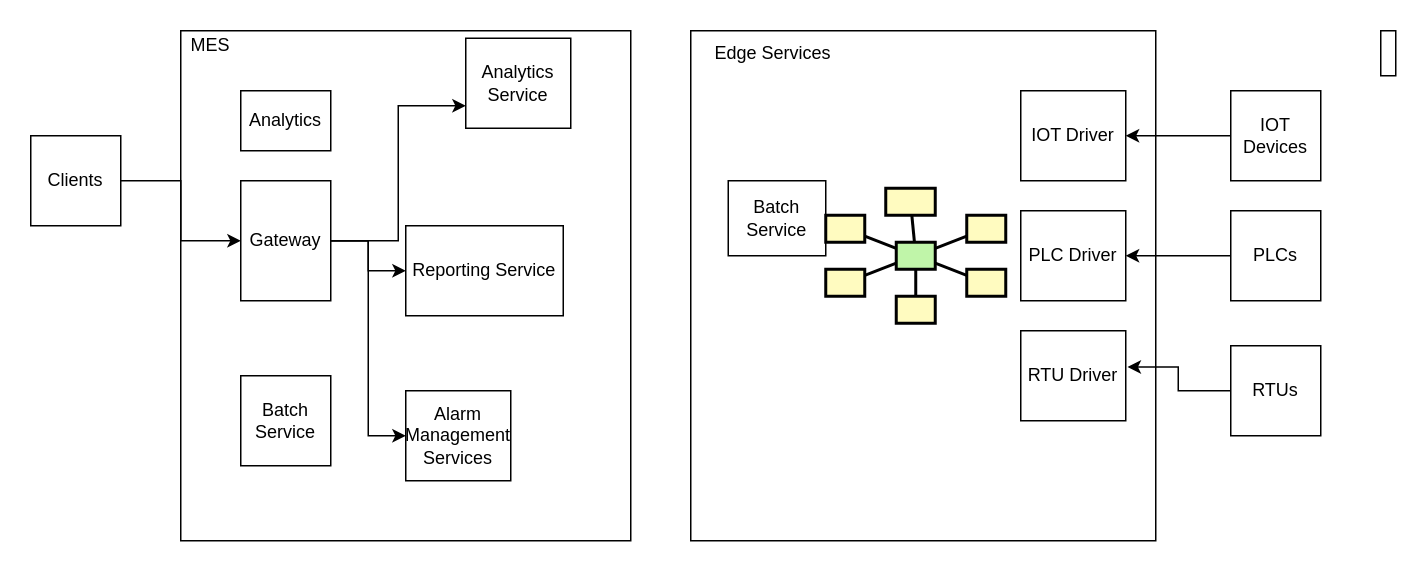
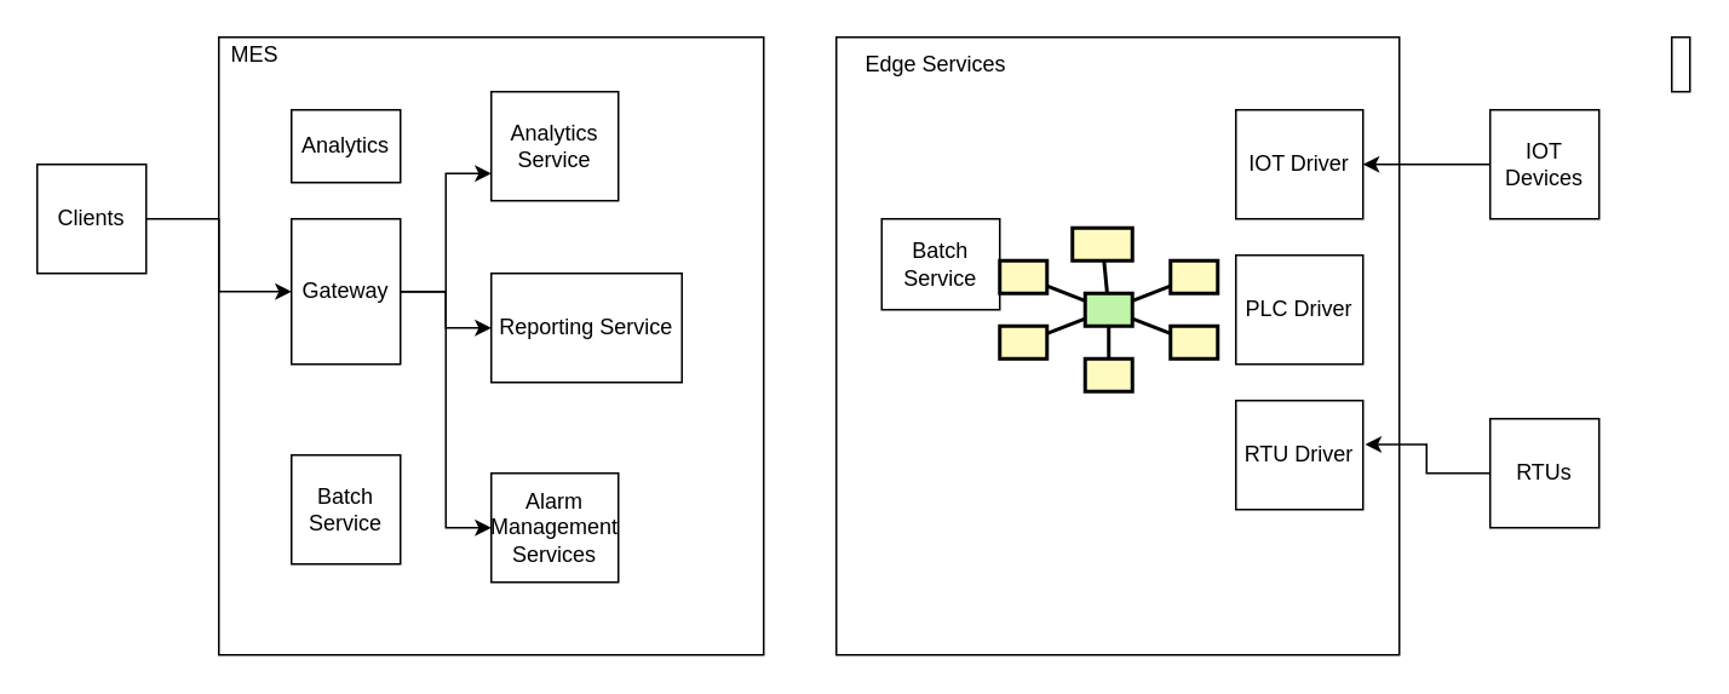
- <mxCell id="10" value="Analytics Service" style="rounded=0;whiteSpace=wrap;html=1;" parent="1" vertex="1"><mxGeometry x="310" y="25" width="70" height="60" as="geometry" /></mxCell>
+ <mxCell id="10" value="Analytics Service" style="rounded=0;whiteSpace=wrap;html=1;" parent="1" vertex="1"><mxGeometry x="270" y="50" width="70" height="60" as="geometry" /></mxCell>
- <mxCell id="16" style="edgeStyle=orthogonalEdgeStyle;rounded=0;orthogonalLoop=1;jettySize=auto;html=1;entryX=1;entryY=0.5;entryDx=0;entryDy=0;" parent="1" source="17" target="21" edge="1"><mxGeometry relative="1" as="geometry"><mxPoint x="770" y="170" as="targetPoint" /></mxGeometry></mxCell>
- <mxCell id="17" value="PLCs" style="rounded=0;whiteSpace=wrap;html=1;" parent="1" vertex="1"><mxGeometry x="820" y="140" width="60" height="60" as="geometry" /></mxCell>
